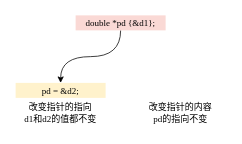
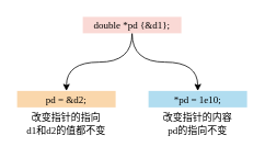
+ <mxCell id="3" style="edgeStyle=orthogonalEdgeStyle;rounded=0;orthogonalLoop=1;jettySize=auto;html=1;curved=1;" parent="1" source="4" target="6" edge="1"><mxGeometry relative="1" as="geometry" /></mxCell>
- <mxCell id="5" value="&lt;p style=&quot;line-height: 100%;&quot;&gt;&lt;font face=&quot;Consolas&quot;&gt;pd = &amp;amp;d2;&lt;/font&gt;&lt;/p&gt;" style="rounded=0;whiteSpace=wrap;html=1;strokeColor=none;fillColor=#fff2cc;align=center;" parent="1" vertex="1"><mxGeometry x="20" y="110" width="120" height="20" as="geometry" /></mxCell>
+ <mxCell id="5" value="&lt;p style=&quot;line-height: 100%;&quot;&gt;&lt;font face=&quot;Consolas&quot;&gt;pd = &amp;amp;d2;&lt;/font&gt;&lt;/p&gt;" style="rounded=0;whiteSpace=wrap;html=1;strokeColor=none;fillColor=#fad7ac;align=center;" parent="1" vertex="1"><mxGeometry x="20" y="110" width="120" height="20" as="geometry" /></mxCell>
+ <mxCell id="6" value="&lt;p style=&quot;line-height: 100%;&quot;&gt;&lt;font face=&quot;Consolas&quot;&gt;*pd = 1e10;&lt;/font&gt;&lt;/p&gt;" style="rounded=0;whiteSpace=wrap;html=1;strokeColor=none;fillColor=#b1ddf0;align=center;" parent="1" vertex="1"><mxGeometry x="180" y="110" width="120" height="20" as="geometry" /></mxCell>
